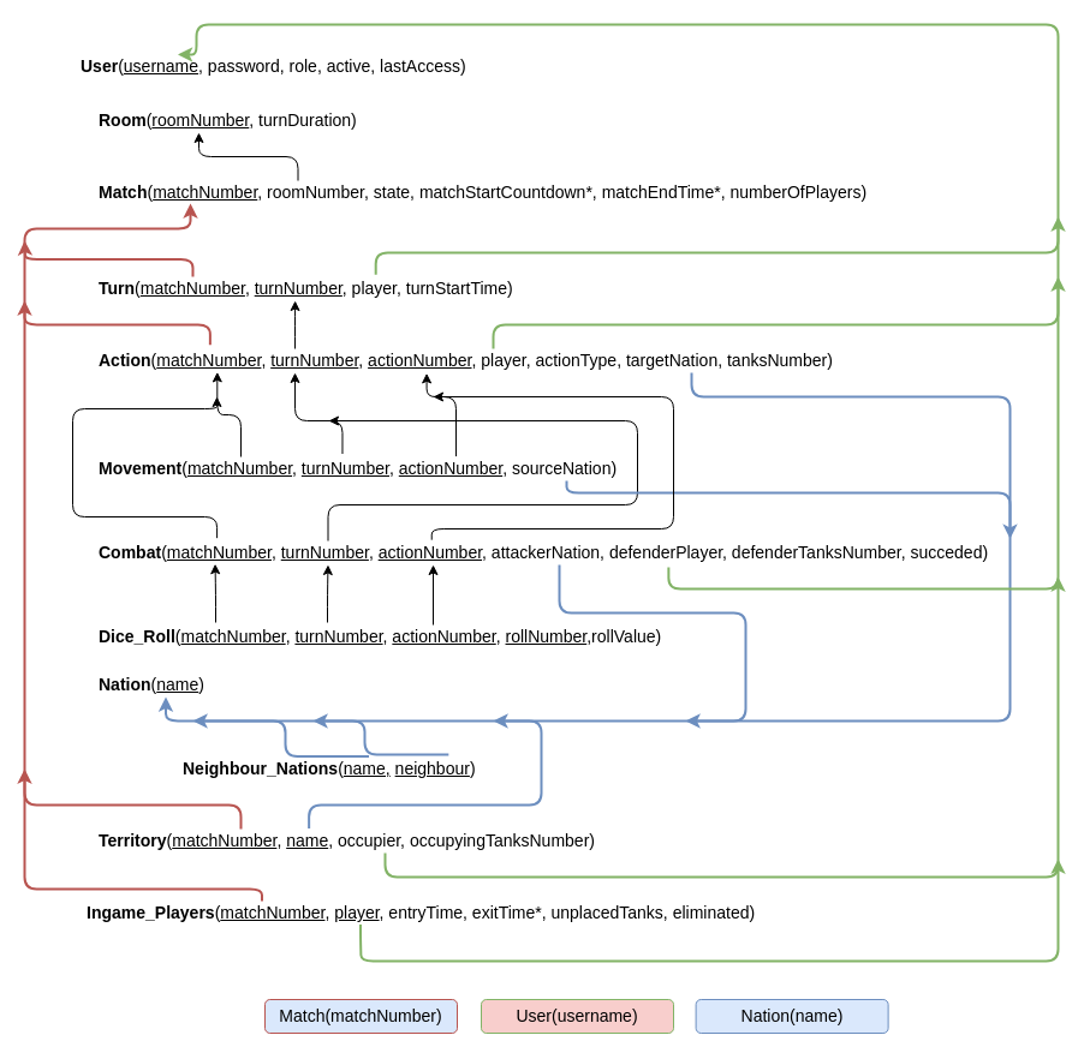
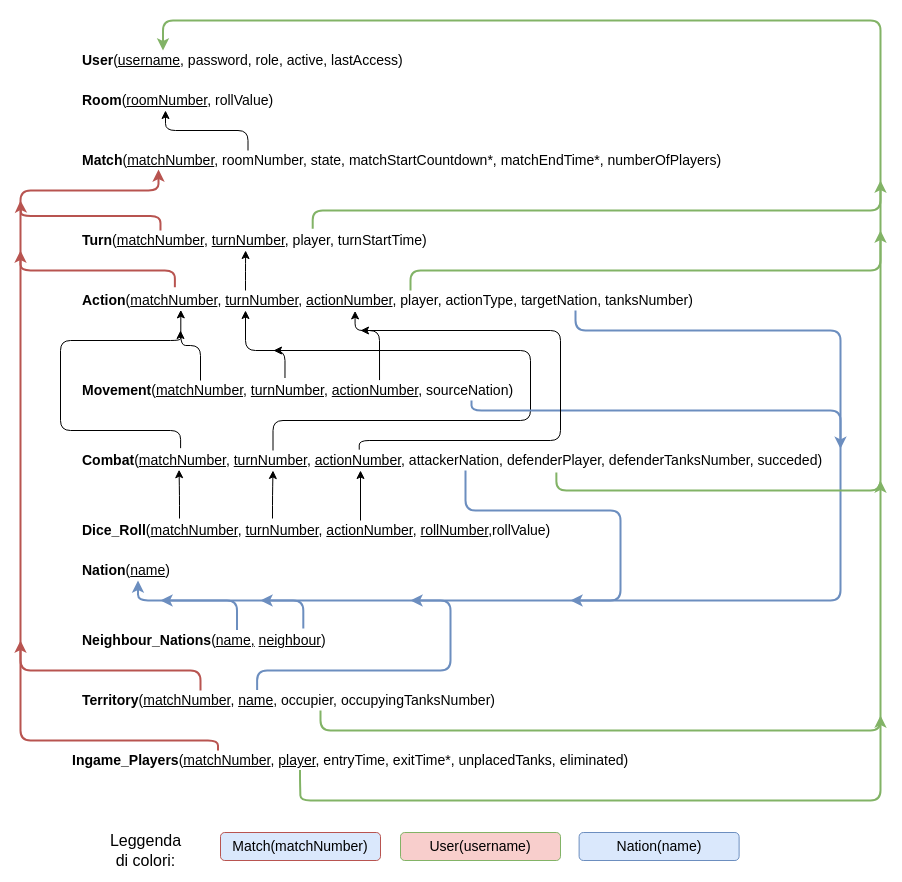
- <mxCell id="2" value="&lt;b style=&quot;font-size: 14px&quot;&gt;User&lt;/b&gt;(&lt;u style=&quot;font-size: 14px&quot;&gt;username&lt;/u&gt;, password, role, active, lastAccess)" style="text;html=1;strokeColor=none;fillColor=none;align=left;verticalAlign=middle;whiteSpace=wrap;rounded=0;fontSize=14;" vertex="1" parent="1"><mxGeometry x="65" y="45" width="330" height="20" as="geometry" /></mxCell>
+ <mxCell id="2" value="&lt;b style=&quot;font-size: 14px&quot;&gt;User&lt;/b&gt;(&lt;u style=&quot;font-size: 14px&quot;&gt;username&lt;/u&gt;, password, role, active, lastAccess)" style="text;html=1;strokeColor=none;fillColor=none;align=left;verticalAlign=middle;whiteSpace=wrap;rounded=0;fontSize=14;" vertex="1" parent="1"><mxGeometry x="80" y="50" width="330" height="20" as="geometry" /></mxCell>
- <mxCell id="3" value="&lt;b style=&quot;font-size: 14px&quot;&gt;Room&lt;/b&gt;(&lt;u&gt;roomNumber&lt;/u&gt;, turnDuration)" style="text;html=1;strokeColor=none;fillColor=none;align=left;verticalAlign=middle;whiteSpace=wrap;rounded=0;fontSize=14;" vertex="1" parent="1"><mxGeometry x="80" y="90" width="340" height="20" as="geometry" /></mxCell>
+ <mxCell id="3" value="&lt;b style=&quot;font-size: 14px&quot;&gt;Room&lt;/b&gt;(&lt;u&gt;roomNumber&lt;/u&gt;, rollValue)" style="text;html=1;strokeColor=none;fillColor=none;align=left;verticalAlign=middle;whiteSpace=wrap;rounded=0;fontSize=14;" vertex="1" parent="1"><mxGeometry x="80" y="90" width="340" height="20" as="geometry" /></mxCell>
- <mxCell id="24" value="&lt;b&gt;Neighbour_Nations&lt;/b&gt;(&lt;u&gt;name,&lt;/u&gt; &lt;u&gt;neighbour&lt;/u&gt;)" style="text;html=1;strokeColor=none;fillColor=none;align=left;verticalAlign=middle;whiteSpace=wrap;rounded=0;fontSize=14;" vertex="1" parent="1"><mxGeometry x="150" y="630" width="260" height="20" as="geometry" /></mxCell>
+ <mxCell id="24" value="&lt;b&gt;Neighbour_Nations&lt;/b&gt;(&lt;u&gt;name,&lt;/u&gt; &lt;u&gt;neighbour&lt;/u&gt;)" style="text;html=1;strokeColor=none;fillColor=none;align=left;verticalAlign=middle;whiteSpace=wrap;rounded=0;fontSize=14;" vertex="1" parent="1"><mxGeometry x="80" y="630" width="260" height="20" as="geometry" /></mxCell>
+ <mxCell id="39" value="&lt;span class=&quot;ILfuVd&quot; style=&quot;font-size: medium ; white-space: normal&quot;&gt;&lt;span class=&quot;hgKElc&quot;&gt;Leggenda di colori:&lt;b&gt;&lt;/b&gt;&lt;/span&gt;&lt;/span&gt;" style="text;html=1;align=center;verticalAlign=middle;resizable=0;points=[];autosize=1;fontSize=14;" vertex="1" parent="1"><mxGeometry x="70" y="840" width="150" height="20" as="geometry" /></mxCell>
